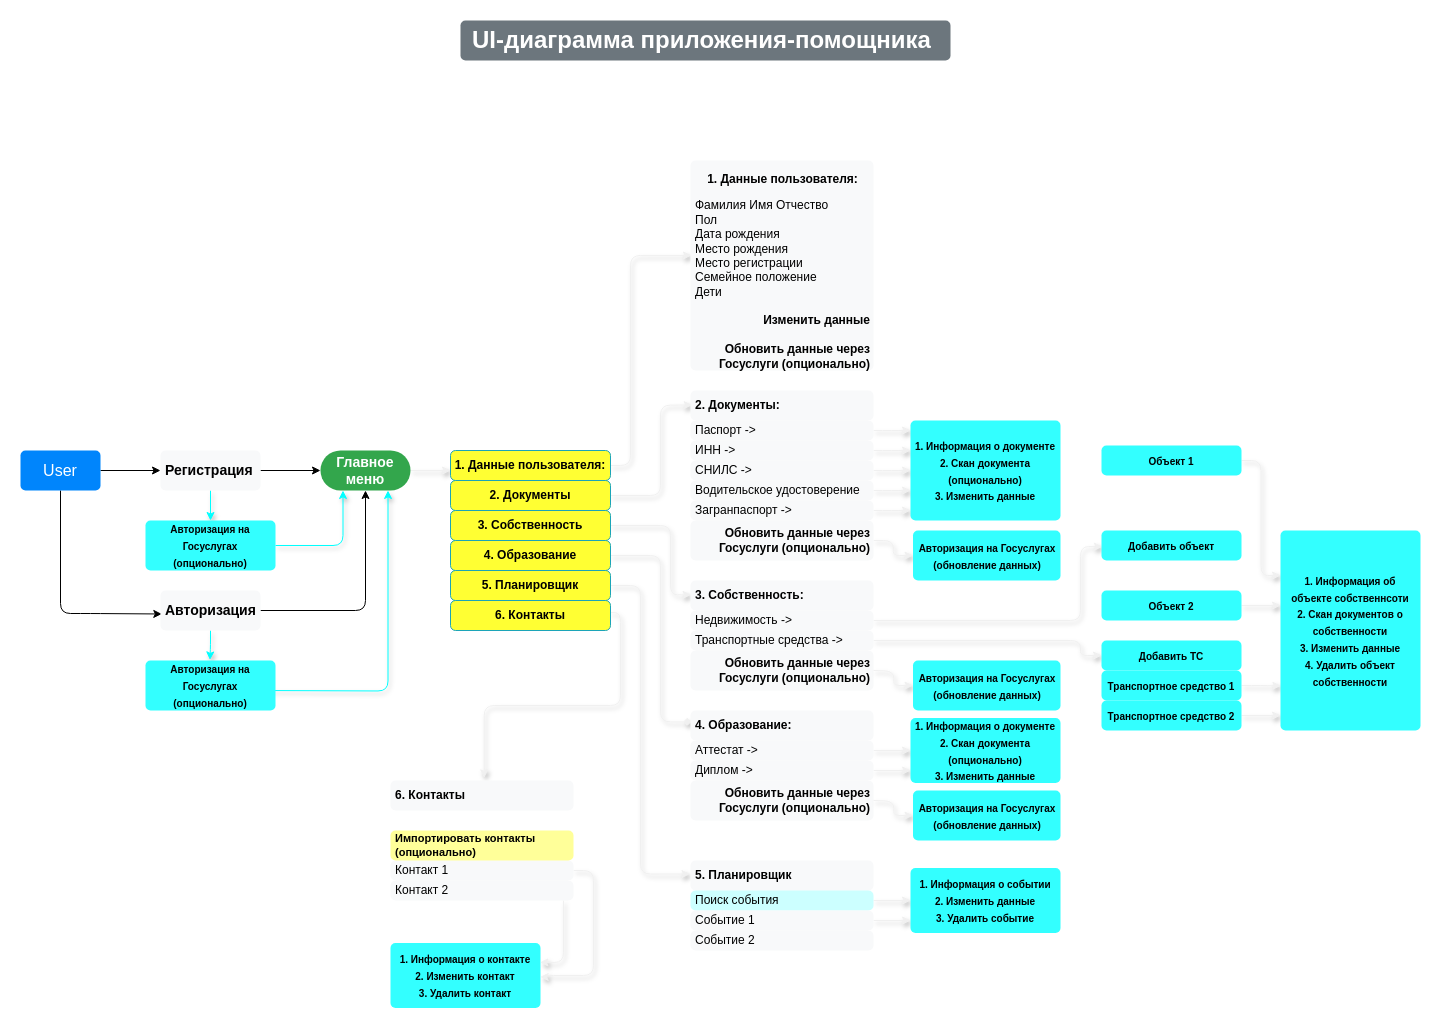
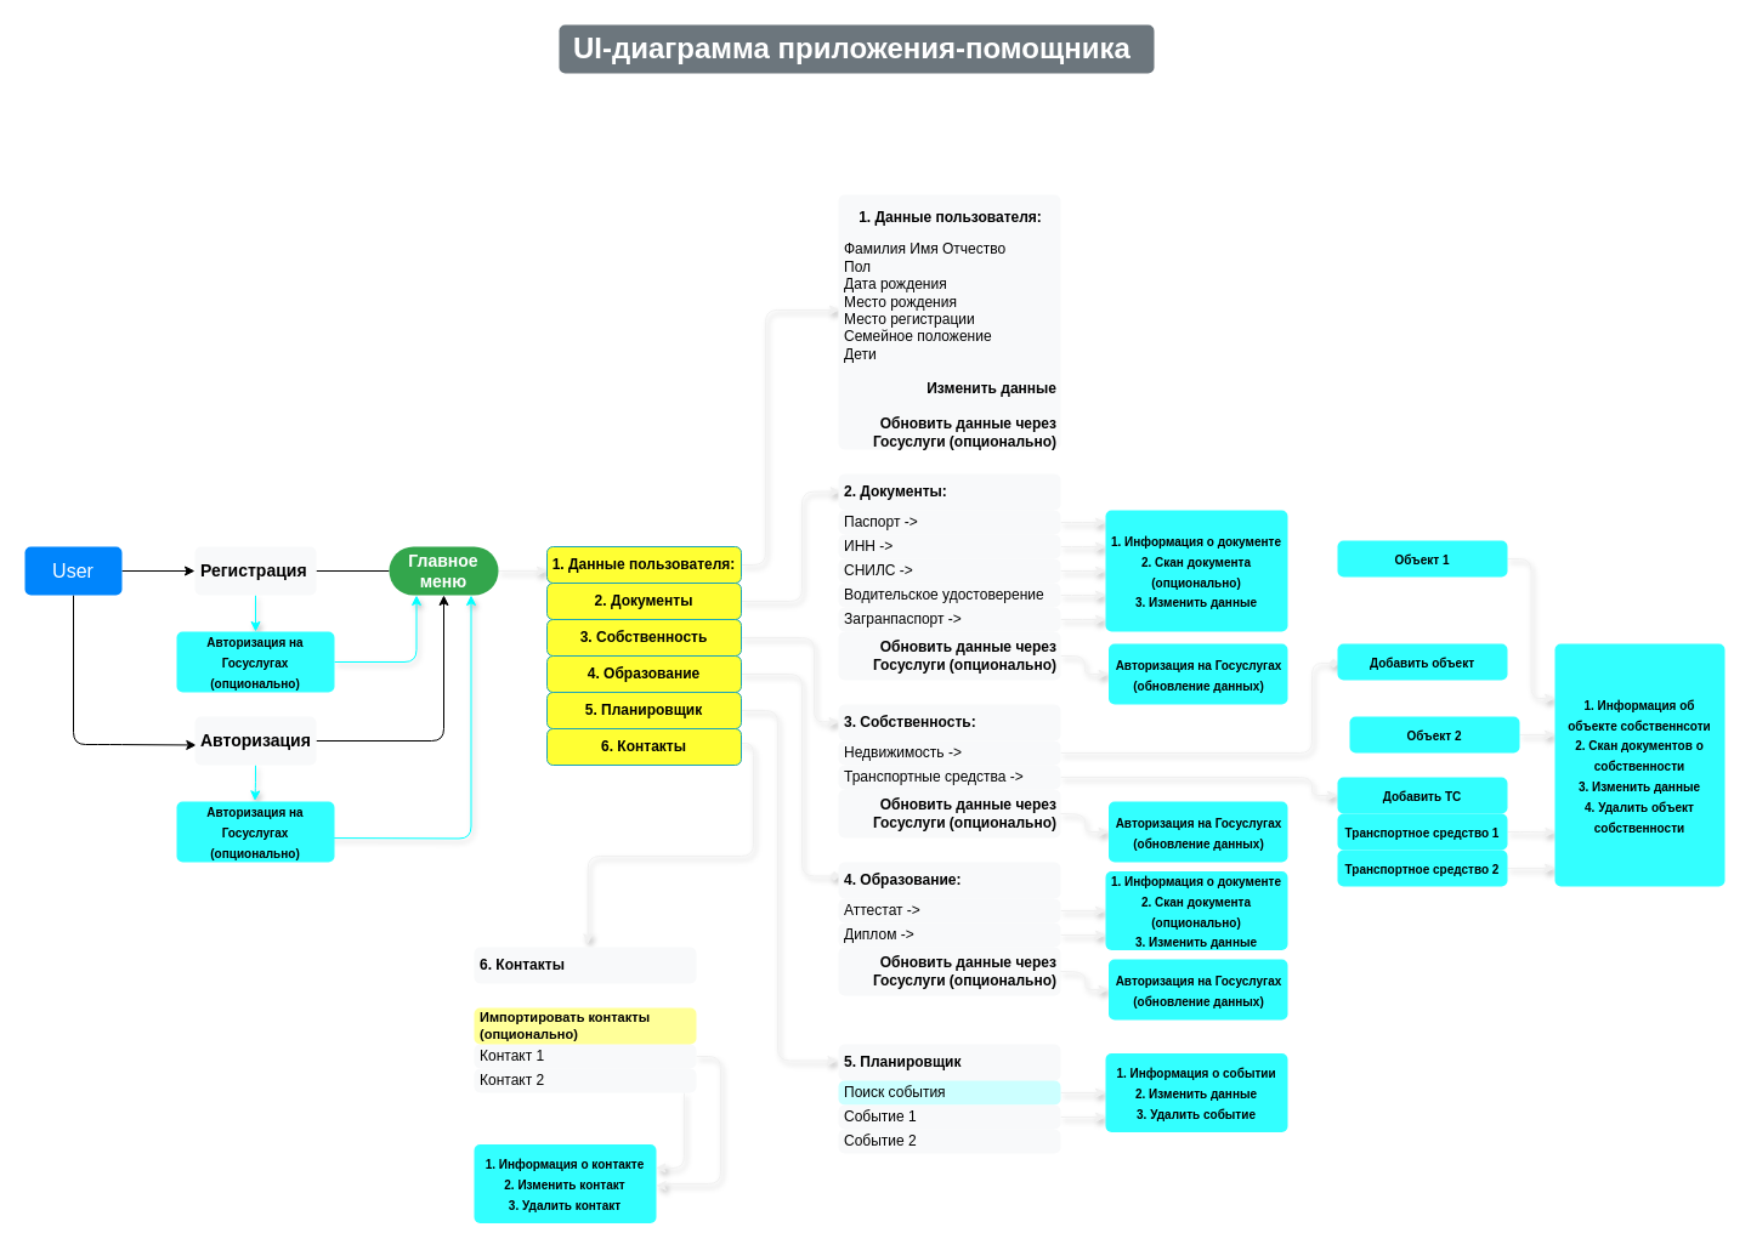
- <mxCell id="5" style="edgeStyle=orthogonalEdgeStyle;html=1;" parent="1" source="7" target="11" edge="1"><mxGeometry relative="1" as="geometry" /></mxCell>
+ <mxCell id="5" style="edgeStyle=orthogonalEdgeStyle;html=1;endArrow=none;" parent="1" source="7" target="11" edge="1"><mxGeometry relative="1" as="geometry" /></mxCell>
- <mxCell id="44" style="edgeStyle=orthogonalEdgeStyle;html=1;entryX=0.007;entryY=0.538;entryDx=0;entryDy=0;entryPerimeter=0;shadow=1;strokeColor=#F0F0F0;fontSize=11;fontColor=#000000;" parent="1" source="45" target="56" edge="1"><mxGeometry relative="1" as="geometry"><Array as="points"><mxPoint x="1080" y="620" /><mxPoint x="1080" y="546" /></Array></mxGeometry></mxCell>
+ <mxCell id="44" style="edgeStyle=orthogonalEdgeStyle;html=1;entryX=0.007;entryY=0.538;entryDx=0;entryDy=0;entryPerimeter=0;shadow=1;strokeColor=#F0F0F0;fontSize=11;fontColor=#000000;endArrow=diamond;" parent="1" source="45" target="56" edge="1"><mxGeometry relative="1" as="geometry"><Array as="points"><mxPoint x="1080" y="620" /><mxPoint x="1080" y="546" /></Array></mxGeometry></mxCell>
- <mxCell id="60" value="&lt;font style=&quot;font-size: 10px;&quot;&gt;Объект 2&lt;br&gt;&lt;/font&gt;" style="html=1;shadow=0;dashed=0;shape=mxgraph.bootstrap.rrect;rSize=5;strokeColor=none;strokeWidth=1;fillColor=#33FFFF;fontColor=#000000;whiteSpace=wrap;align=center;verticalAlign=middle;spacingLeft=0;fontStyle=1;fontSize=14;spacing=5;" parent="1" vertex="1"><mxGeometry x="1101" y="590" width="140" height="30" as="geometry" /></mxCell>
+ <mxCell id="60" value="&lt;font style=&quot;font-size: 10px;&quot;&gt;Объект 2&lt;br&gt;&lt;/font&gt;" style="html=1;shadow=0;dashed=0;shape=mxgraph.bootstrap.rrect;rSize=5;strokeColor=none;strokeWidth=1;fillColor=#33FFFF;fontColor=#000000;whiteSpace=wrap;align=center;verticalAlign=middle;spacingLeft=0;fontStyle=1;fontSize=14;spacing=5;" parent="1" vertex="1"><mxGeometry x="1111" y="590" width="140" height="30" as="geometry" /></mxCell>
